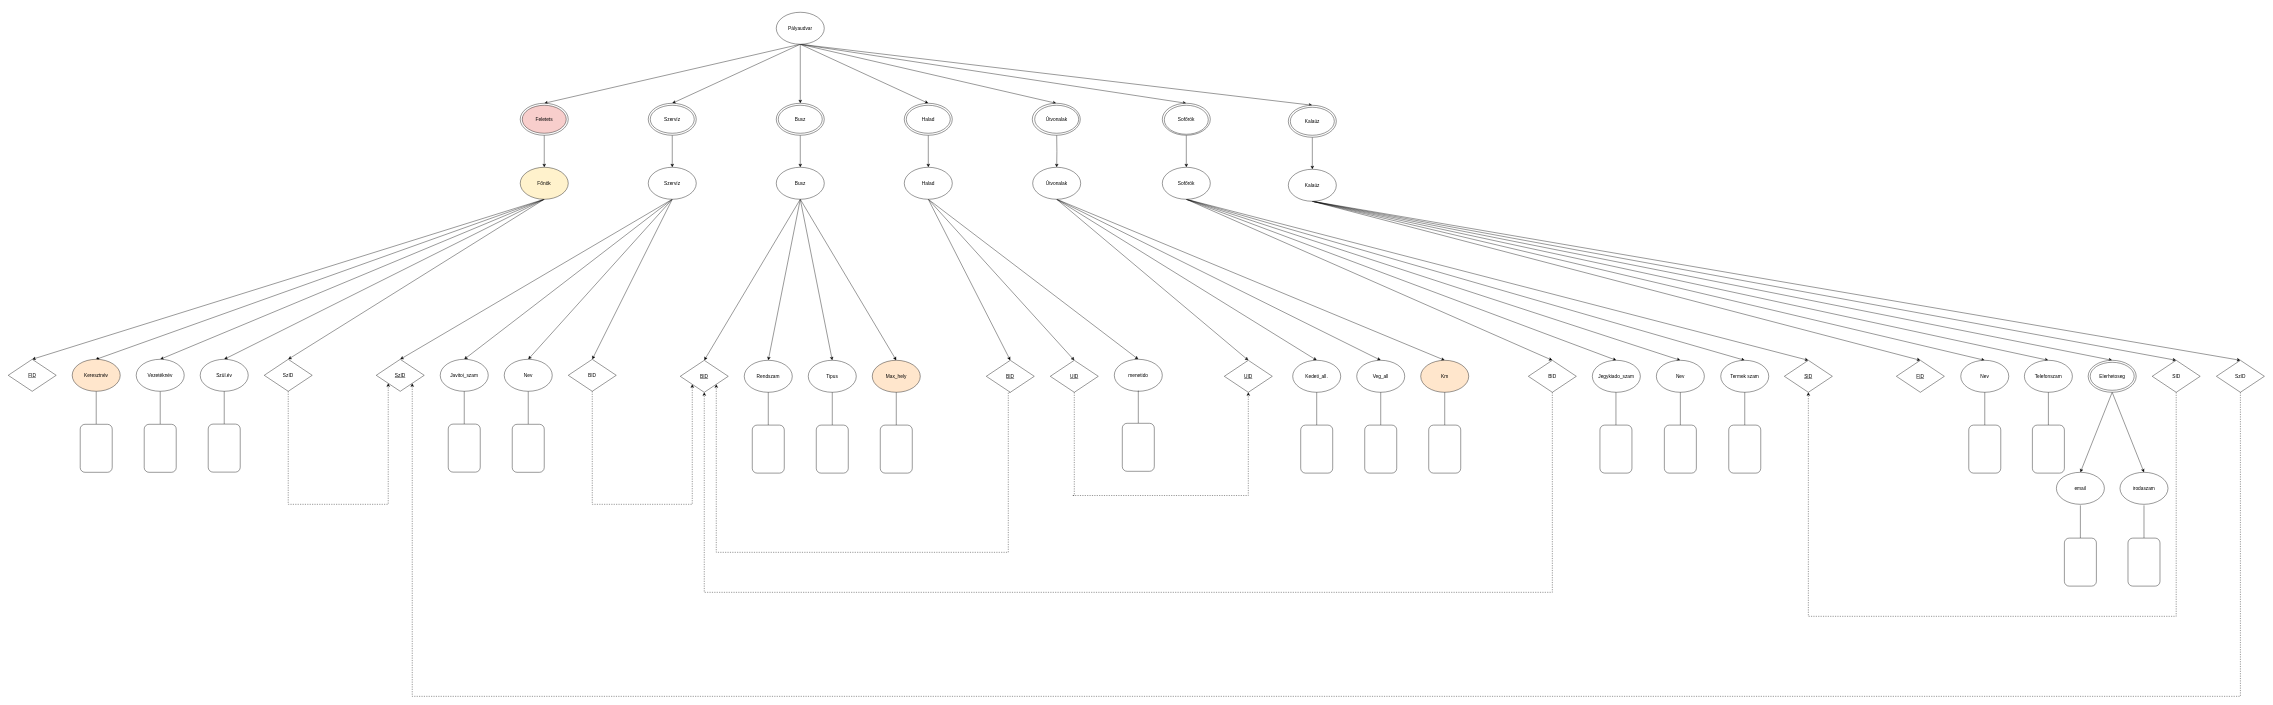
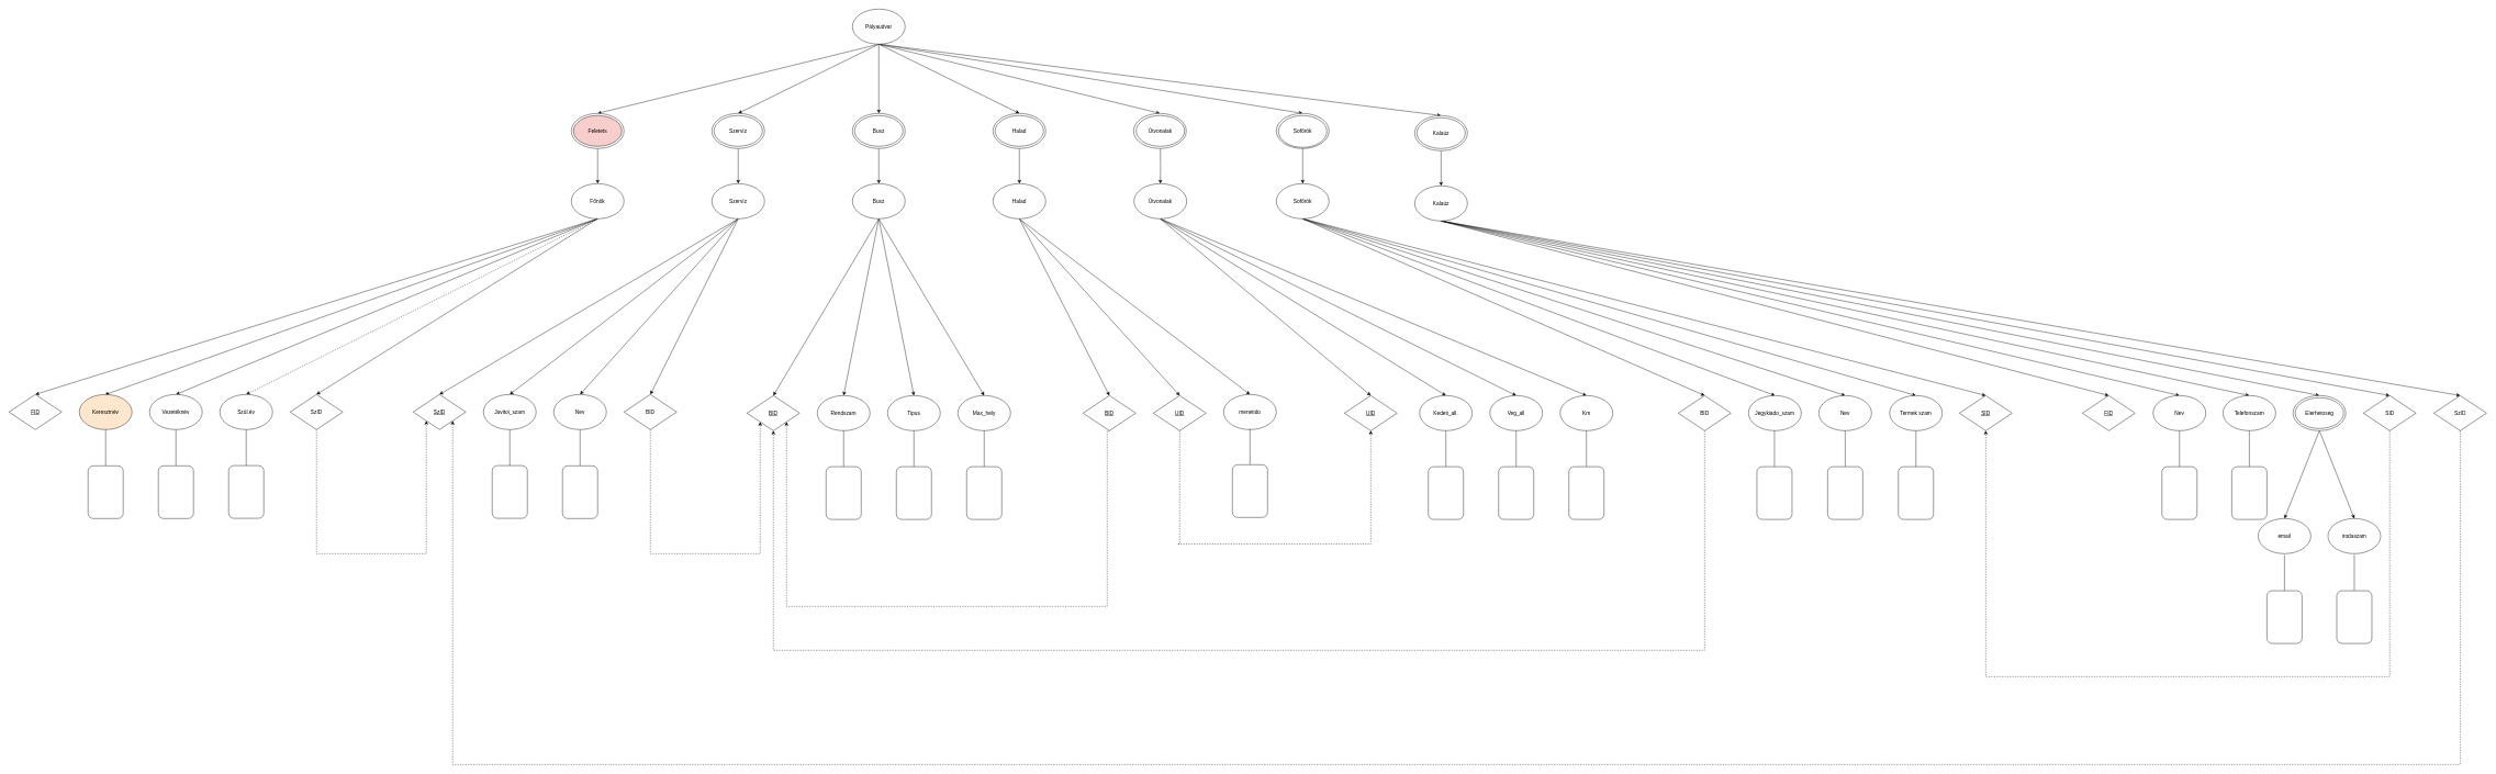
- <mxCell id="9" value="Pályaudvar" style="ellipse;whiteSpace=wrap;html=1;" parent="1" vertex="1"><mxGeometry x="1940" y="30" width="120" height="80" as="geometry" /></mxCell>
+ <mxCell id="9" value="Pályaudvar" style="ellipse;whiteSpace=wrap;html=1;" parent="1" vertex="1"><mxGeometry x="1940" y="20" width="120" height="80" as="geometry" /></mxCell>
- <mxCell id="27" value="Főnök" style="ellipse;whiteSpace=wrap;html=1;fillColor=#fff2cc;" parent="1" vertex="1"><mxGeometry x="1300" y="417.5" width="120" height="80" as="geometry" /></mxCell>
+ <mxCell id="27" value="Főnök" style="ellipse;whiteSpace=wrap;html=1;" parent="1" vertex="1"><mxGeometry x="1300" y="417.5" width="120" height="80" as="geometry" /></mxCell>
- <mxCell id="25" style="edgeStyle=none;rounded=0;orthogonalLoop=1;jettySize=auto;html=1;exitX=0.5;exitY=1;exitDx=0;exitDy=0;entryX=0.5;entryY=0;entryDx=0;entryDy=0;" parent="1" source="27" target="65" edge="1"><mxGeometry relative="1" as="geometry" /></mxCell>
+ <mxCell id="25" style="edgeStyle=none;rounded=0;orthogonalLoop=1;jettySize=auto;html=1;exitX=0.5;exitY=1;exitDx=0;exitDy=0;entryX=0.5;entryY=0;entryDx=0;entryDy=0;dashed=1;" parent="1" source="27" target="65" edge="1"><mxGeometry relative="1" as="geometry" /></mxCell>
- <mxCell id="76" value="Max_hely" style="ellipse;whiteSpace=wrap;html=1;fillColor=#ffe6cc;" parent="1" vertex="1"><mxGeometry x="2180" y="900" width="120" height="80" as="geometry" /></mxCell>
+ <mxCell id="76" value="Max_hely" style="ellipse;whiteSpace=wrap;html=1;" parent="1" vertex="1"><mxGeometry x="2180" y="900" width="120" height="80" as="geometry" /></mxCell>
- <mxCell id="83" value="Km" style="ellipse;whiteSpace=wrap;html=1;fillColor=#ffe6cc;" parent="1" vertex="1"><mxGeometry x="3551" y="900" width="120" height="80" as="geometry" /></mxCell>
+ <mxCell id="83" value="Km" style="ellipse;whiteSpace=wrap;html=1;" parent="1" vertex="1"><mxGeometry x="3551" y="900" width="120" height="80" as="geometry" /></mxCell>
